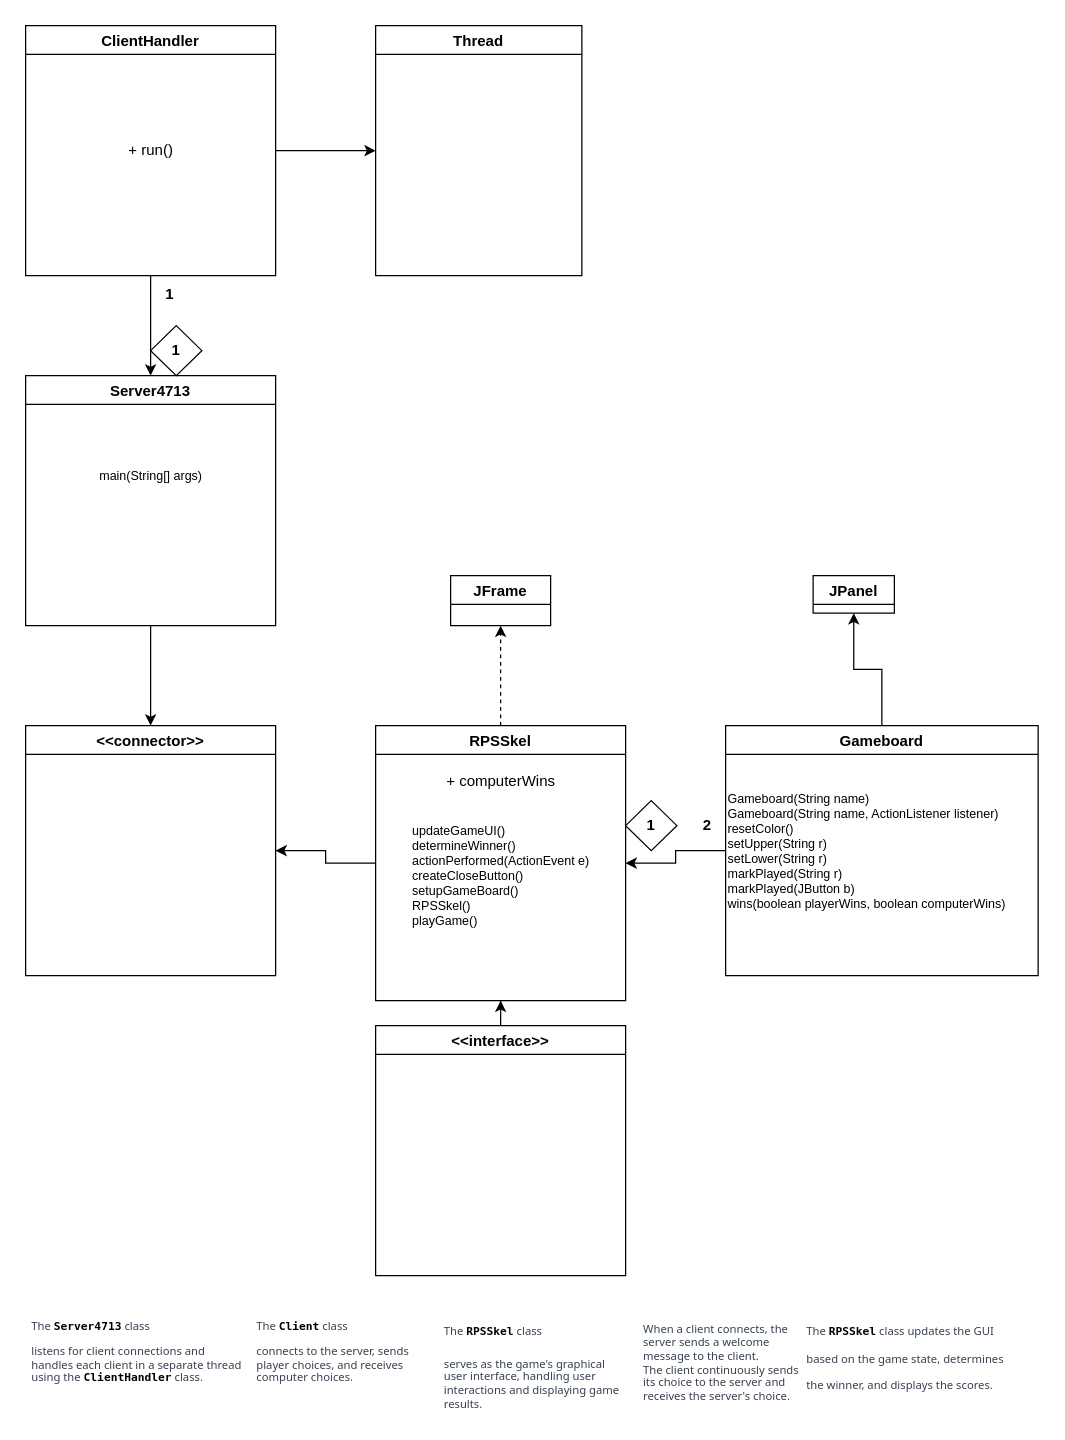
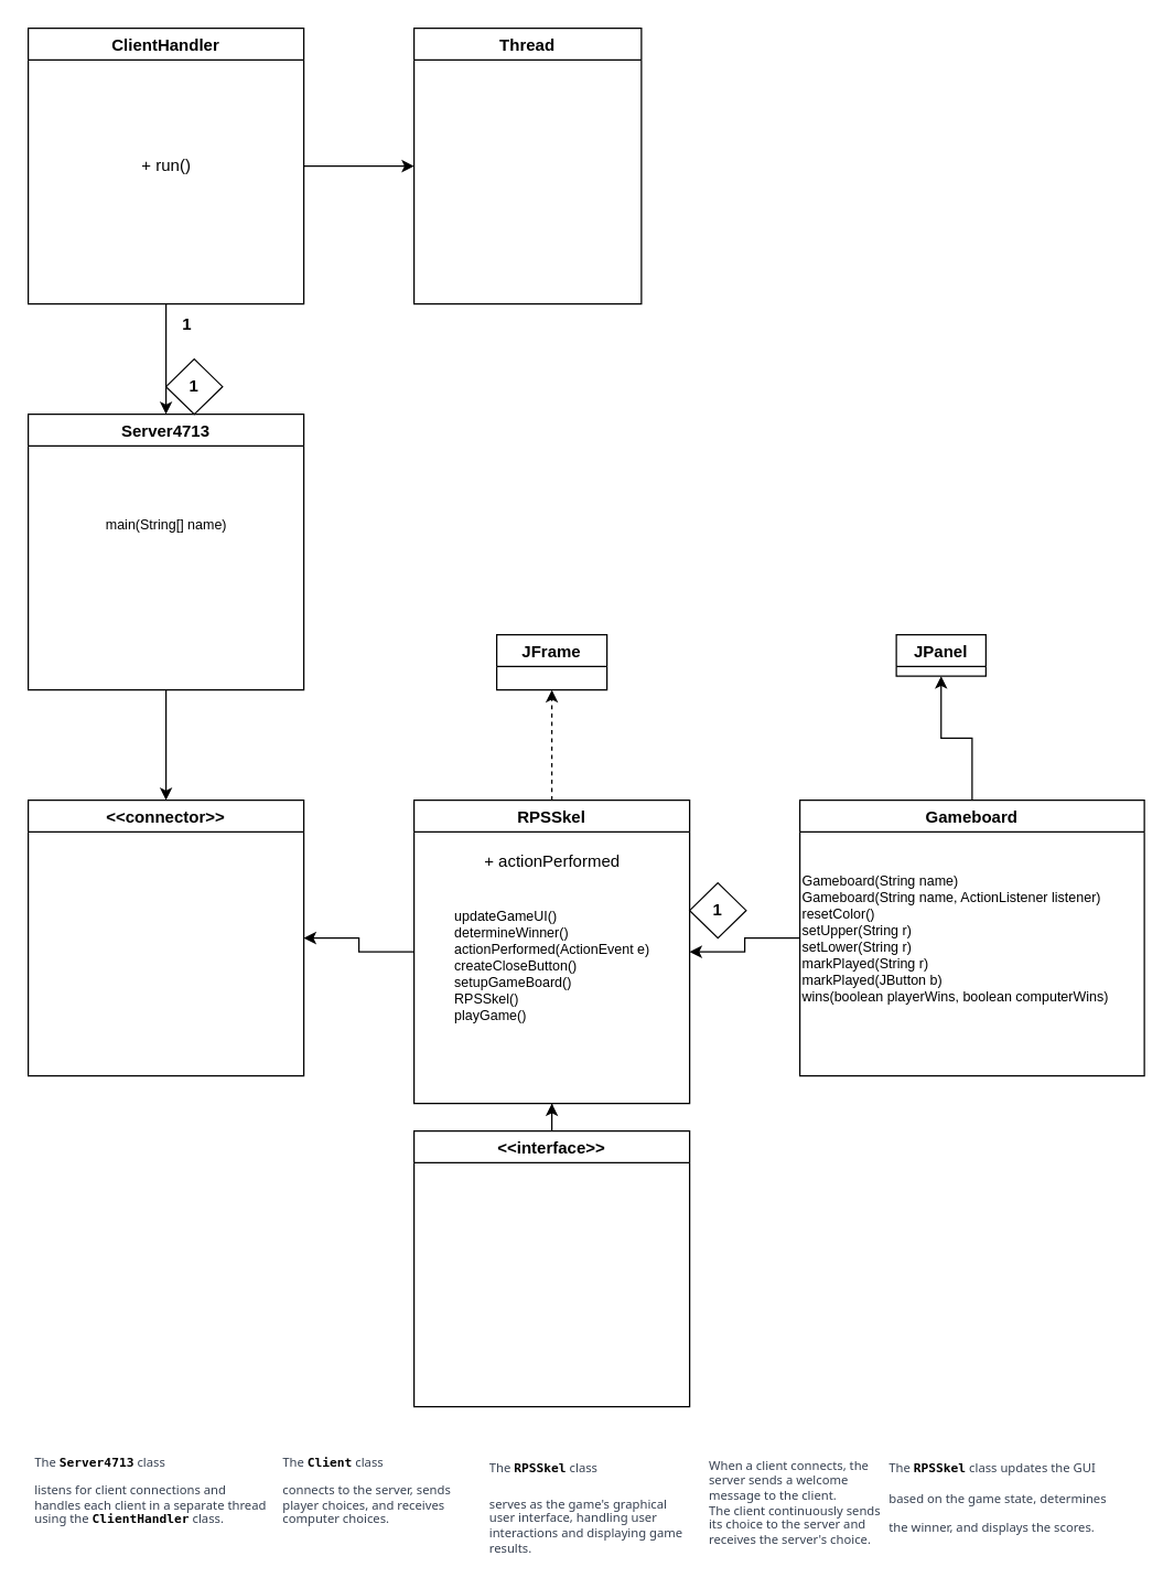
- <mxCell id="32" value="main(String[] args)" style="text;html=1;align=center;verticalAlign=middle;resizable=0;points=[];autosize=1;strokeColor=none;fillColor=none;fontSize=10;fontFamily=Helvetica;" vertex="1" parent="1"><mxGeometry x="65" y="365" width="110" height="30" as="geometry" /></mxCell>
+ <mxCell id="32" value="main(String[] name)" style="text;html=1;align=center;verticalAlign=middle;resizable=0;points=[];autosize=1;strokeColor=none;fillColor=none;fontSize=10;fontFamily=Helvetica;" vertex="1" parent="1"><mxGeometry x="65" y="365" width="110" height="30" as="geometry" /></mxCell>
- <mxCell id="11" value="+ computerWins" style="text;html=1;align=center;verticalAlign=middle;resizable=0;points=[];autosize=1;strokeColor=none;fillColor=none;" parent="10" vertex="1"><mxGeometry x="40" y="30" width="120" height="30" as="geometry" /></mxCell>
+ <mxCell id="11" value="+ actionPerformed" style="text;html=1;align=center;verticalAlign=middle;resizable=0;points=[];autosize=1;strokeColor=none;fillColor=none;" parent="10" vertex="1"><mxGeometry x="40" y="30" width="120" height="30" as="geometry" /></mxCell>
- <mxCell id="25" value="&lt;b&gt;2&lt;/b&gt;" style="text;html=1;align=center;verticalAlign=middle;resizable=0;points=[];autosize=1;strokeColor=none;fillColor=none;" parent="1" vertex="1"><mxGeometry x="550" y="645" width="30" height="30" as="geometry" /></mxCell>
